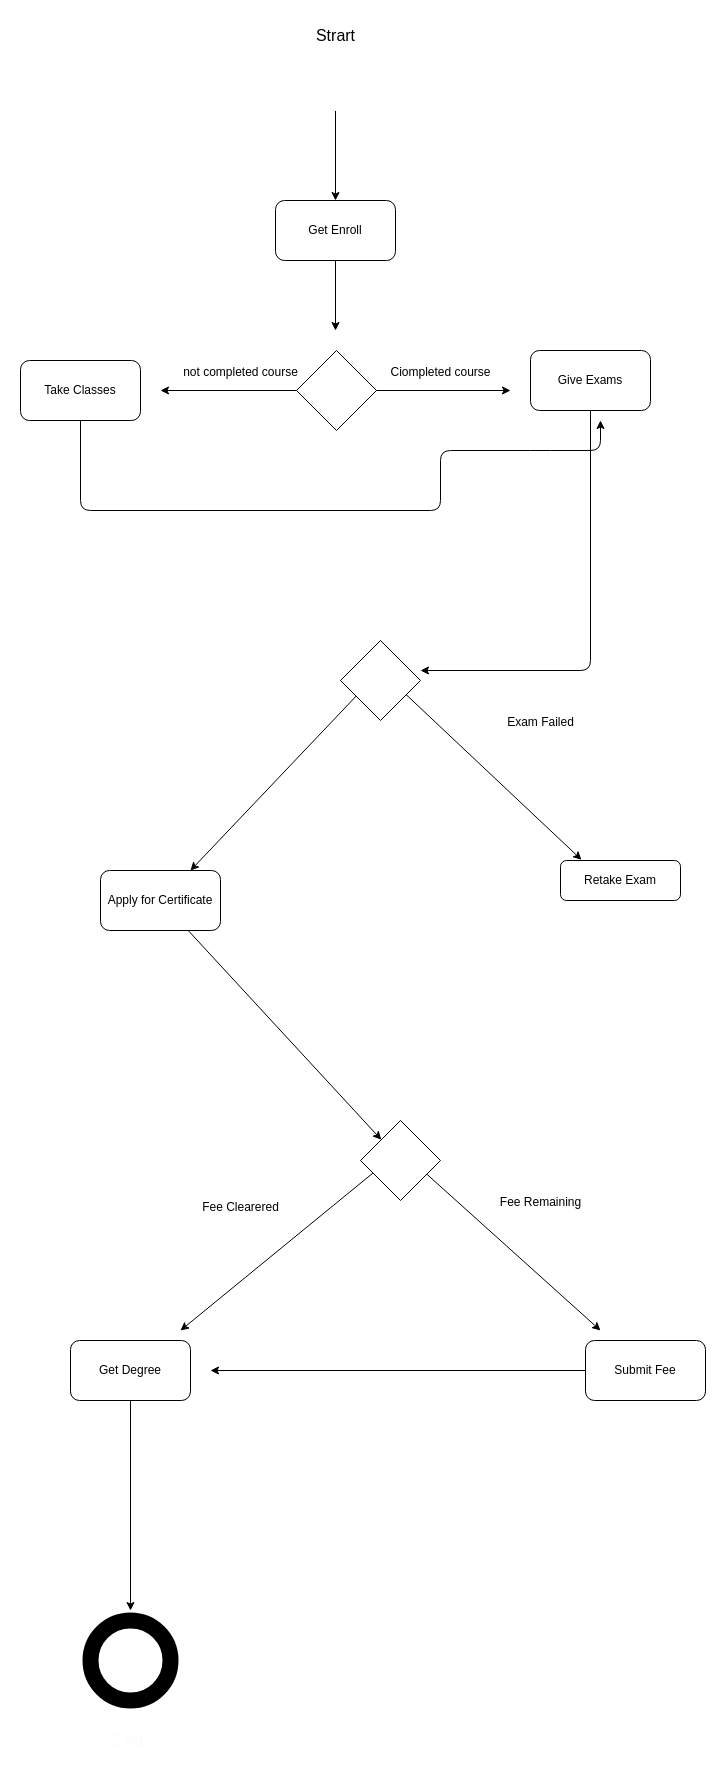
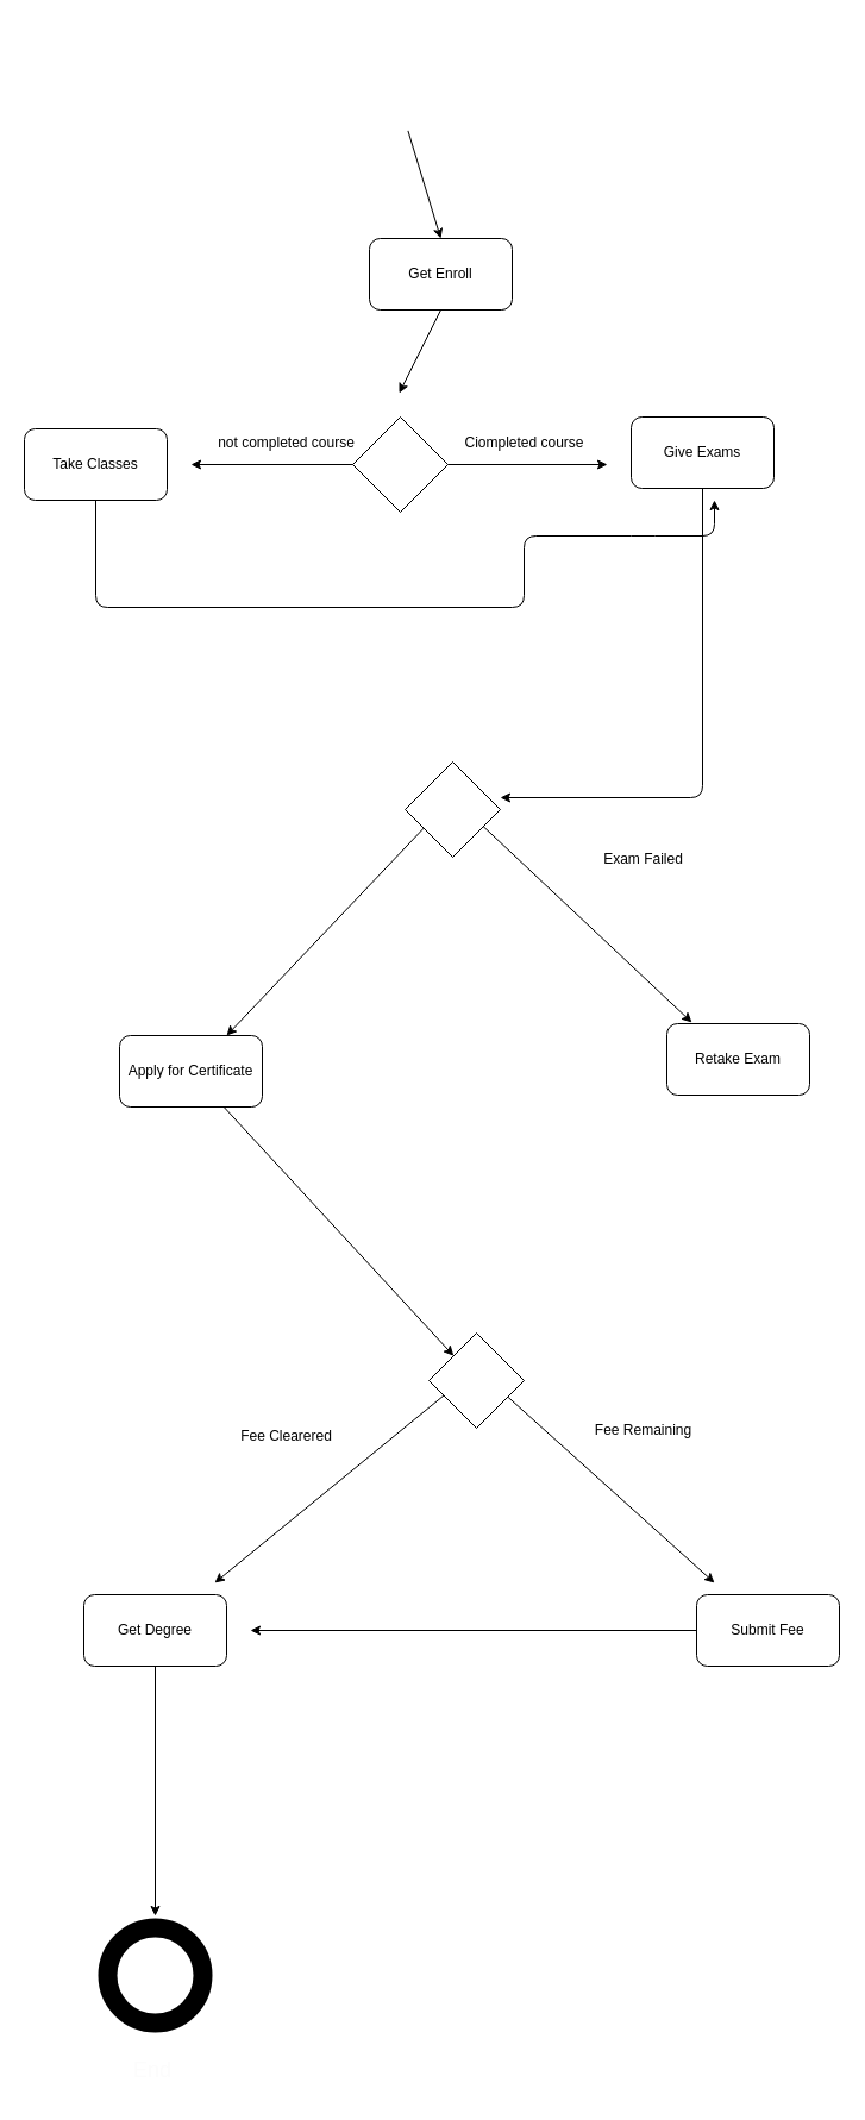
- <mxCell id="17" value="Strart" style="text;html=1;align=center;verticalAlign=middle;resizable=0;points=[];autosize=1;strokeColor=none;fillColor=none;fontSize=16;" parent="1" vertex="1"><mxGeometry x="305" width="60" height="30" as="geometry" y="20" /></mxCell>
- <mxCell id="3" value="Get Enroll" style="rounded=1;whiteSpace=wrap;html=1;" parent="1" vertex="1"><mxGeometry x="275" y="200" width="120" height="60" as="geometry" /></mxCell>
+ <mxCell id="3" value="Get Enroll" style="rounded=1;whiteSpace=wrap;html=1;" parent="1" vertex="1"><mxGeometry x="310" y="200" width="120" height="60" as="geometry" /></mxCell>
- <mxCell id="10" value="Retake Exam" style="rounded=1;whiteSpace=wrap;html=1;" parent="1" vertex="1"><mxGeometry x="560" y="860" width="120" height="40" as="geometry" /></mxCell>
+ <mxCell id="10" value="Retake Exam" style="rounded=1;whiteSpace=wrap;html=1;" parent="1" vertex="1"><mxGeometry x="560" y="860" width="120" height="60" as="geometry" /></mxCell>
